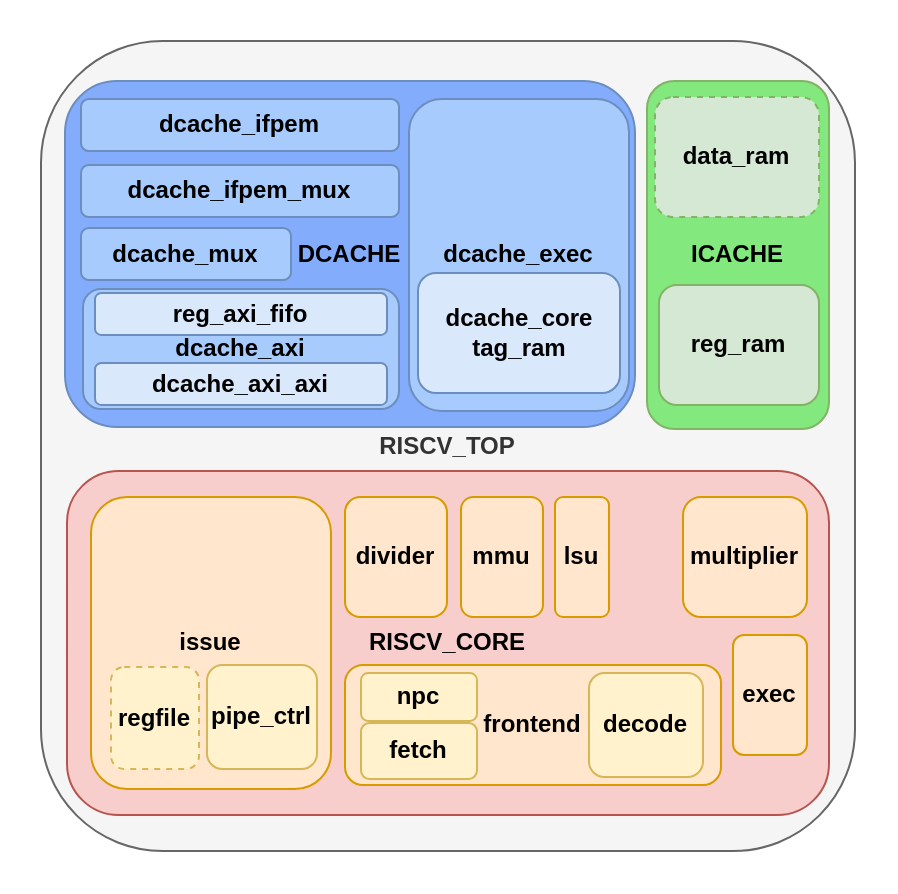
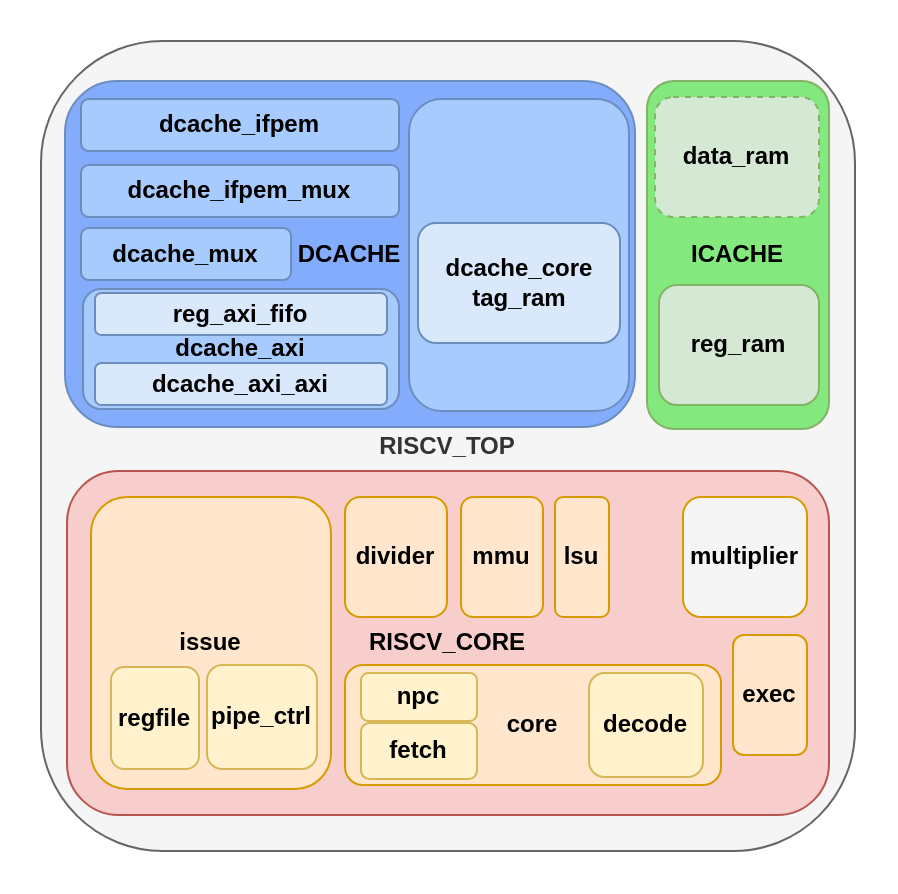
- <mxCell id="22" value="&lt;b&gt;dcache_core&lt;br&gt;tag_ram&lt;/b&gt;" style="rounded=1;whiteSpace=wrap;html=1;fillColor=#dae8fc;strokeColor=#6c8ebf;" parent="1" vertex="1"><mxGeometry x="208.5" y="136" width="101" height="60" as="geometry" /></mxCell>
+ <mxCell id="22" value="&lt;b&gt;dcache_core&lt;br&gt;tag_ram&lt;/b&gt;" style="rounded=1;whiteSpace=wrap;html=1;fillColor=#dae8fc;strokeColor=#6c8ebf;" parent="1" vertex="1"><mxGeometry x="208.5" y="111" width="101" height="60" as="geometry" /></mxCell>
- <mxCell id="4" value="&lt;b style=&quot;&quot;&gt;&lt;font&gt;multiplier&lt;/font&gt;&lt;/b&gt;" style="rounded=1;whiteSpace=wrap;html=1;fillColor=#ffe6cc;strokeColor=#d79b00;" parent="1" vertex="1"><mxGeometry x="341" y="248" width="62" height="60" as="geometry" /></mxCell>
+ <mxCell id="4" value="&lt;b style=&quot;&quot;&gt;&lt;font&gt;multiplier&lt;/font&gt;&lt;/b&gt;" style="rounded=1;whiteSpace=wrap;html=1;fillColor=#f5f5f5;strokeColor=#d79b00;" parent="1" vertex="1"><mxGeometry x="341" y="248" width="62" height="60" as="geometry" /></mxCell>
- <mxCell id="11" value="&lt;b&gt;regfile&lt;/b&gt;" style="rounded=1;whiteSpace=wrap;html=1;fillColor=#fff2cc;strokeColor=#d6b656;dashed=1;" parent="1" vertex="1"><mxGeometry x="55" y="333" width="44" height="51" as="geometry" /></mxCell>
+ <mxCell id="11" value="&lt;b&gt;regfile&lt;/b&gt;" style="rounded=1;whiteSpace=wrap;html=1;fillColor=#fff2cc;strokeColor=#d6b656;" parent="1" vertex="1"><mxGeometry x="55" y="333" width="44" height="51" as="geometry" /></mxCell>
- <mxCell id="12" value="&lt;b&gt;frontend&lt;/b&gt;" style="rounded=1;whiteSpace=wrap;html=1;fillColor=#ffe6cc;strokeColor=#d79b00;" parent="1" vertex="1"><mxGeometry x="172" y="332" width="188" height="60" as="geometry" /></mxCell>
+ <mxCell id="12" value="&lt;b&gt;core&lt;/b&gt;" style="rounded=1;whiteSpace=wrap;html=1;fillColor=#ffe6cc;strokeColor=#d79b00;" parent="1" vertex="1"><mxGeometry x="172" y="332" width="188" height="60" as="geometry" /></mxCell>
